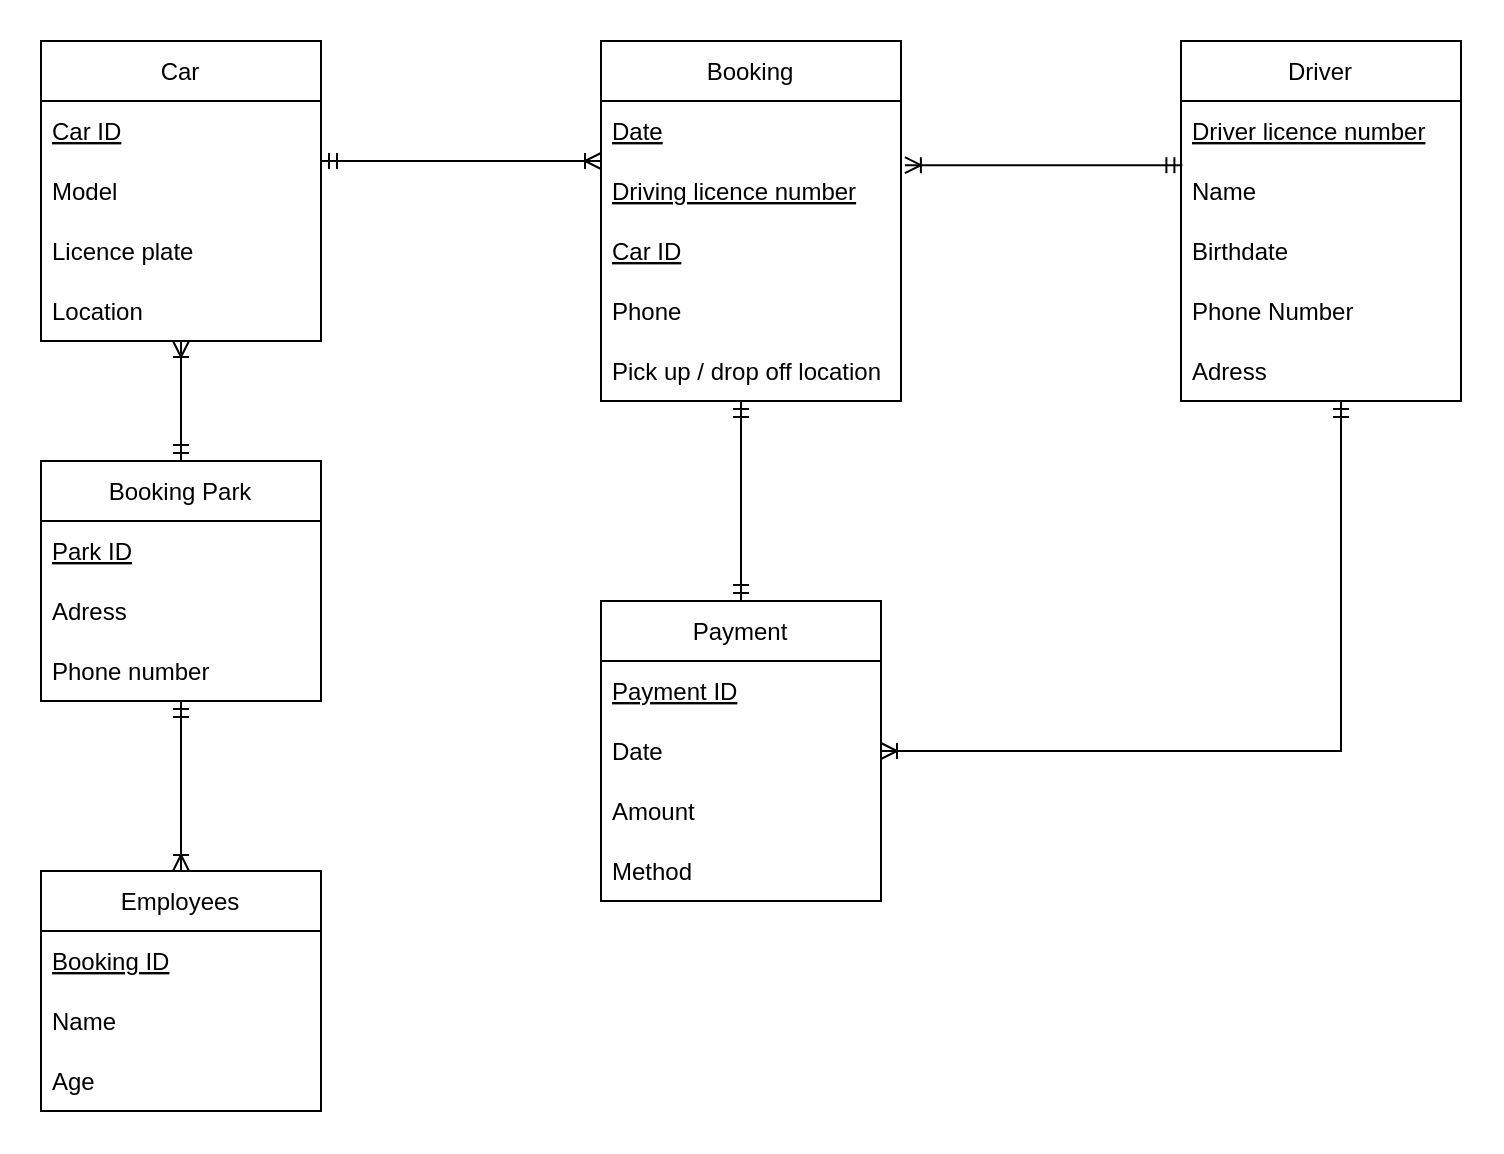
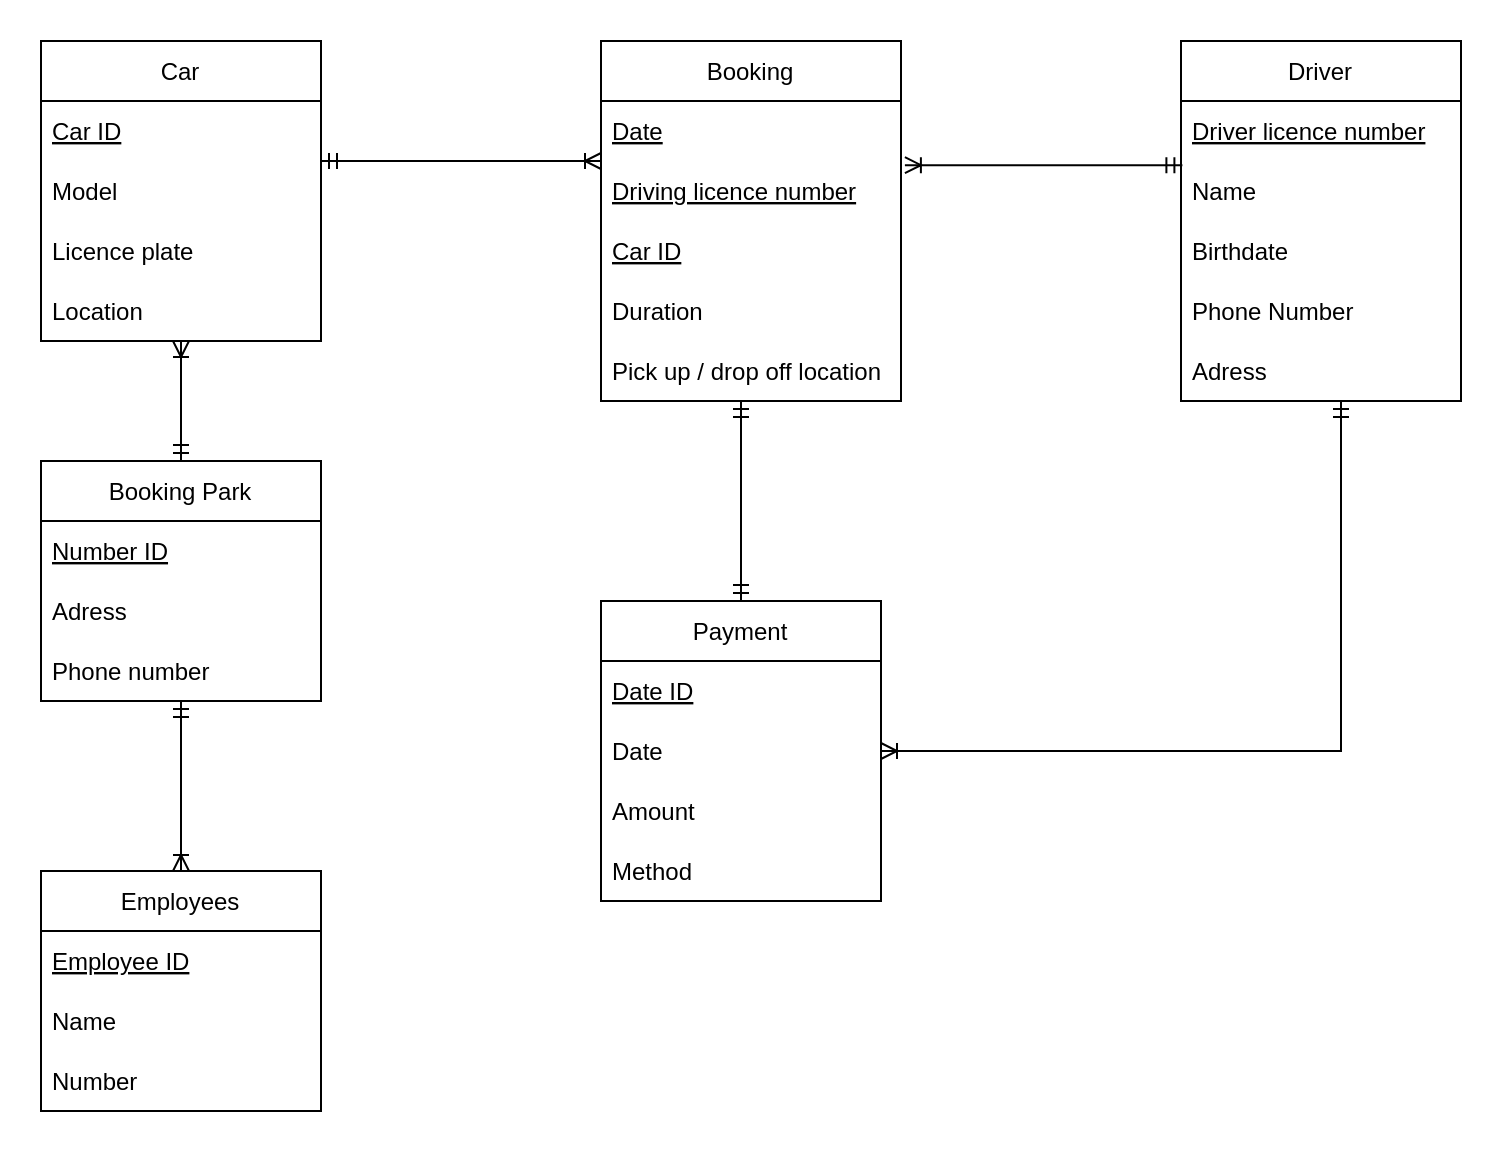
- <mxCell id="12" value="Phone" style="text;strokeColor=none;fillColor=none;align=left;verticalAlign=middle;spacingLeft=4;spacingRight=4;overflow=hidden;points=[[0,0.5],[1,0.5]];portConstraint=eastwest;rotatable=0;fontStyle=0" vertex="1" parent="8"><mxGeometry y="120" width="150" height="30" as="geometry" /></mxCell>
+ <mxCell id="12" value="Duration" style="text;strokeColor=none;fillColor=none;align=left;verticalAlign=middle;spacingLeft=4;spacingRight=4;overflow=hidden;points=[[0,0.5],[1,0.5]];portConstraint=eastwest;rotatable=0;fontStyle=0" vertex="1" parent="8"><mxGeometry y="120" width="150" height="30" as="geometry" /></mxCell>
- <mxCell id="15" value="Park ID" style="text;strokeColor=none;fillColor=none;align=left;verticalAlign=middle;spacingLeft=4;spacingRight=4;overflow=hidden;points=[[0,0.5],[1,0.5]];portConstraint=eastwest;rotatable=0;fontStyle=4" vertex="1" parent="14"><mxGeometry y="30" width="140" height="30" as="geometry" /></mxCell>
+ <mxCell id="15" value="Number ID" style="text;strokeColor=none;fillColor=none;align=left;verticalAlign=middle;spacingLeft=4;spacingRight=4;overflow=hidden;points=[[0,0.5],[1,0.5]];portConstraint=eastwest;rotatable=0;fontStyle=4" vertex="1" parent="14"><mxGeometry y="30" width="140" height="30" as="geometry" /></mxCell>
- <mxCell id="24" value="Payment ID" style="text;strokeColor=none;fillColor=none;align=left;verticalAlign=middle;spacingLeft=4;spacingRight=4;overflow=hidden;points=[[0,0.5],[1,0.5]];portConstraint=eastwest;rotatable=0;fontStyle=4" vertex="1" parent="23"><mxGeometry y="30" width="140" height="30" as="geometry" /></mxCell>
+ <mxCell id="24" value="Date ID" style="text;strokeColor=none;fillColor=none;align=left;verticalAlign=middle;spacingLeft=4;spacingRight=4;overflow=hidden;points=[[0,0.5],[1,0.5]];portConstraint=eastwest;rotatable=0;fontStyle=4" vertex="1" parent="23"><mxGeometry y="30" width="140" height="30" as="geometry" /></mxCell>
- <mxCell id="29" value="Booking ID" style="text;strokeColor=none;fillColor=none;align=left;verticalAlign=middle;spacingLeft=4;spacingRight=4;overflow=hidden;points=[[0,0.5],[1,0.5]];portConstraint=eastwest;rotatable=0;fontStyle=4" vertex="1" parent="28"><mxGeometry y="30" width="140" height="30" as="geometry" /></mxCell>
+ <mxCell id="29" value="Employee ID" style="text;strokeColor=none;fillColor=none;align=left;verticalAlign=middle;spacingLeft=4;spacingRight=4;overflow=hidden;points=[[0,0.5],[1,0.5]];portConstraint=eastwest;rotatable=0;fontStyle=4" vertex="1" parent="28"><mxGeometry y="30" width="140" height="30" as="geometry" /></mxCell>
- <mxCell id="31" value="Age" style="text;strokeColor=none;fillColor=none;align=left;verticalAlign=middle;spacingLeft=4;spacingRight=4;overflow=hidden;points=[[0,0.5],[1,0.5]];portConstraint=eastwest;rotatable=0;" vertex="1" parent="28"><mxGeometry y="90" width="140" height="30" as="geometry" /></mxCell>
+ <mxCell id="31" value="Number" style="text;strokeColor=none;fillColor=none;align=left;verticalAlign=middle;spacingLeft=4;spacingRight=4;overflow=hidden;points=[[0,0.5],[1,0.5]];portConstraint=eastwest;rotatable=0;" vertex="1" parent="28"><mxGeometry y="90" width="140" height="30" as="geometry" /></mxCell>
